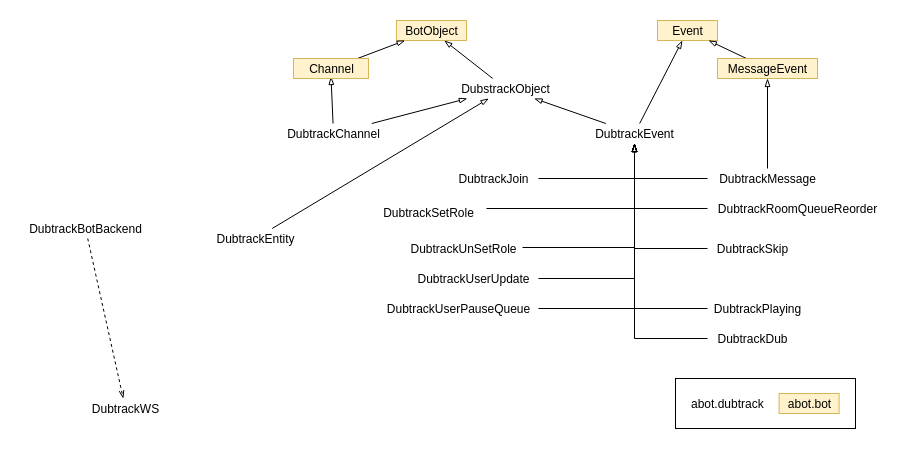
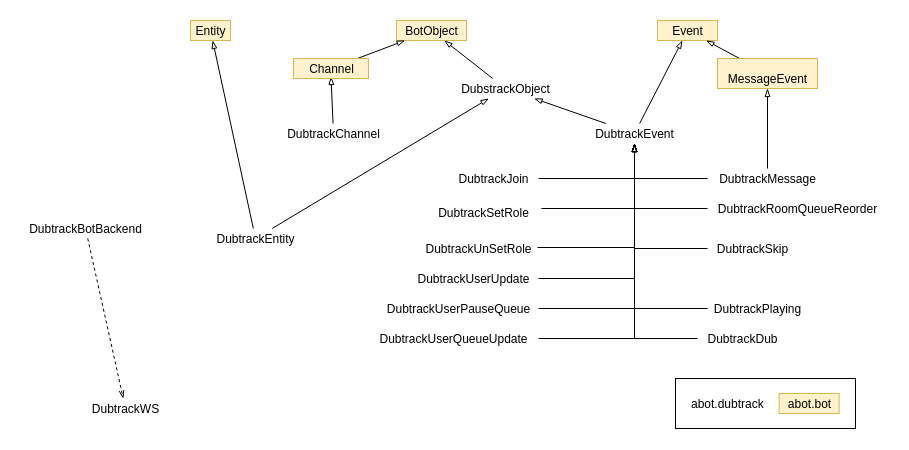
+ <mxCell id="13" value="&lt;div&gt;Entity&lt;/div&gt;" style="text;html=1;resizable=0;points=[];autosize=1;align=center;verticalAlign=bottom;spacingTop=-4;fillColor=#fff2cc;strokeColor=#d6b656;" vertex="1" parent="1"><mxGeometry x="190" y="20" width="40" height="20" as="geometry" /></mxCell>
- <mxCell id="22" value="MessageEvent" style="text;html=1;resizable=0;points=[];autosize=1;align=center;verticalAlign=bottom;spacingTop=-4;fillColor=#fff2cc;strokeColor=#d6b656;" vertex="1" parent="1"><mxGeometry x="717" y="58" width="100" height="20" as="geometry" /></mxCell>
+ <mxCell id="22" value="MessageEvent" style="text;html=1;resizable=0;points=[];autosize=1;align=center;verticalAlign=bottom;spacingTop=-4;fillColor=#fff2cc;strokeColor=#d6b656;" vertex="1" parent="1"><mxGeometry x="717" y="58" width="100" height="30" as="geometry" /></mxCell>
- <mxCell id="5" style="edgeStyle=none;rounded=0;orthogonalLoop=1;jettySize=auto;html=1;endArrow=blockThin;endFill=0;align=center;verticalAlign=bottom;" edge="1" parent="1" source="7" target="4"><mxGeometry relative="1" as="geometry" /></mxCell>
+ <mxCell id="11" style="edgeStyle=none;rounded=0;orthogonalLoop=1;jettySize=auto;html=1;endArrow=blockThin;endFill=0;align=center;verticalAlign=bottom;" edge="1" parent="1" source="12" target="13"><mxGeometry relative="1" as="geometry" /></mxCell>
- <mxCell id="38" value="&lt;div&gt;&lt;div&gt;&lt;span&gt;DubtrackSetRole&lt;/span&gt;&lt;/div&gt;&lt;/div&gt;" style="text;html=1;resizable=0;points=[];autosize=1;align=center;verticalAlign=bottom;spacingTop=-4;" vertex="1" parent="1"><mxGeometry x="373" y="202" width="110" height="20" as="geometry" /></mxCell>
+ <mxCell id="38" value="&lt;div&gt;&lt;div&gt;&lt;span&gt;DubtrackSetRole&lt;/span&gt;&lt;/div&gt;&lt;/div&gt;" style="text;html=1;resizable=0;points=[];autosize=1;align=center;verticalAlign=bottom;spacingTop=-4;" vertex="1" parent="1"><mxGeometry x="428" y="202" width="110" height="20" as="geometry" /></mxCell>
- <mxCell id="40" value="&lt;div&gt;&lt;div&gt;&lt;span&gt;DubtrackUnSetRole&lt;/span&gt;&lt;/div&gt;&lt;/div&gt;" style="text;html=1;resizable=0;points=[];autosize=1;align=center;verticalAlign=bottom;spacingTop=-4;" vertex="1" parent="1"><mxGeometry x="403" y="238" width="120" height="20" as="geometry" /></mxCell>
+ <mxCell id="40" value="&lt;div&gt;&lt;div&gt;&lt;span&gt;DubtrackUnSetRole&lt;/span&gt;&lt;/div&gt;&lt;/div&gt;" style="text;html=1;resizable=0;points=[];autosize=1;align=center;verticalAlign=bottom;spacingTop=-4;" vertex="1" parent="1"><mxGeometry x="418" y="238" width="120" height="20" as="geometry" /></mxCell>
+ <mxCell id="30" value="&lt;div&gt;&lt;div&gt;&lt;span&gt;DubtrackUserQueueUpdate&lt;/span&gt;&lt;/div&gt;&lt;/div&gt;" style="text;html=1;resizable=0;points=[];autosize=1;align=center;verticalAlign=bottom;spacingTop=-4;" vertex="1" parent="1"><mxGeometry x="368" y="328" width="170" height="20" as="geometry" /></mxCell>
+ <mxCell id="29" style="edgeStyle=orthogonalEdgeStyle;rounded=0;orthogonalLoop=1;jettySize=auto;html=1;endArrow=blockThin;endFill=0;align=center;verticalAlign=bottom;" edge="1" parent="1" source="30" target="19"><mxGeometry relative="1" as="geometry" /></mxCell>
- <mxCell id="26" value="&lt;div&gt;&lt;div&gt;&lt;span&gt;DubtrackDub&lt;/span&gt;&lt;/div&gt;&lt;/div&gt;" style="text;html=1;resizable=0;points=[];autosize=1;align=center;verticalAlign=bottom;spacingTop=-4;" vertex="1" parent="1"><mxGeometry x="707" y="328" width="90" height="20" as="geometry" /></mxCell>
+ <mxCell id="26" value="&lt;div&gt;&lt;div&gt;&lt;span&gt;DubtrackDub&lt;/span&gt;&lt;/div&gt;&lt;/div&gt;" style="text;html=1;resizable=0;points=[];autosize=1;align=center;verticalAlign=bottom;spacingTop=-4;" vertex="1" parent="1"><mxGeometry x="697" y="328" width="90" height="20" as="geometry" /></mxCell>
